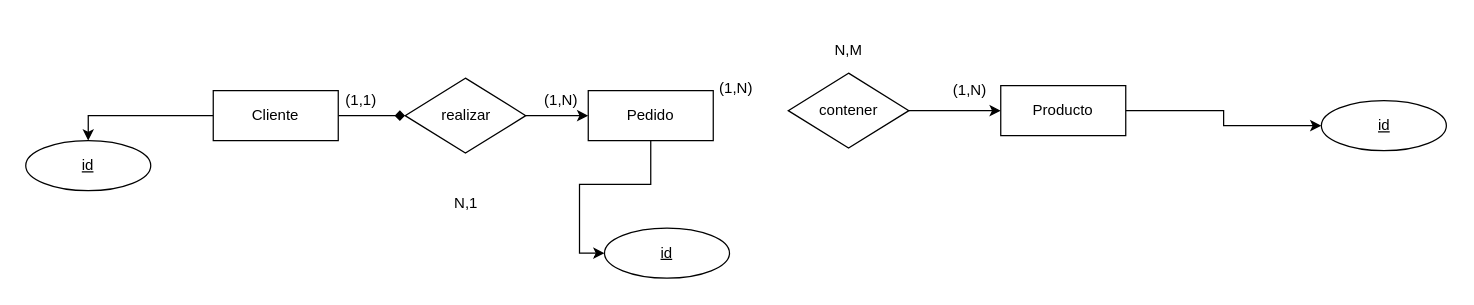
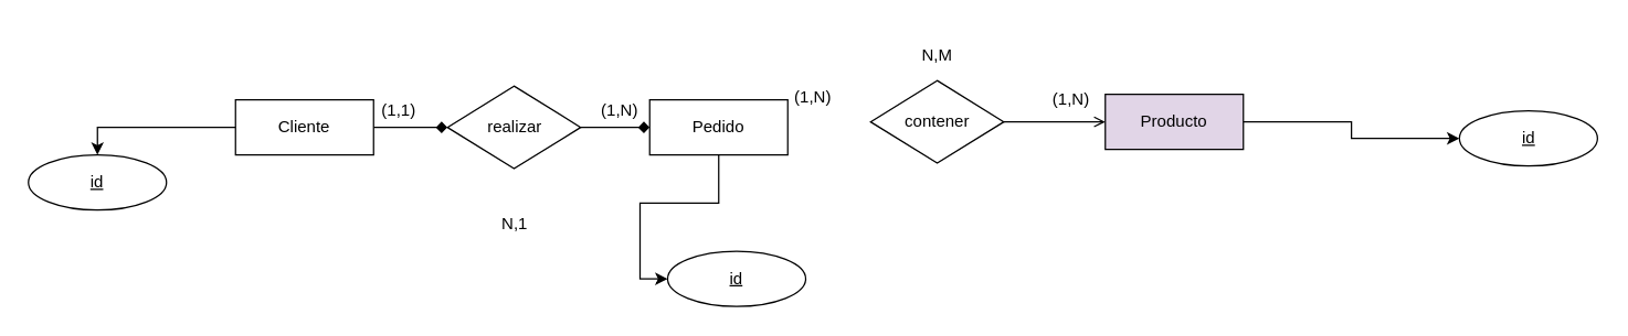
- <mxCell id="14" value="" style="edgeStyle=orthogonalEdgeStyle;rounded=0;orthogonalLoop=1;jettySize=auto;html=1;entryX=0;entryY=0.5;entryDx=0;entryDy=0;" edge="1" parent="1" source="15" target="17"><mxGeometry relative="1" as="geometry"><mxPoint x="934.75" y="100" as="targetPoint" /></mxGeometry></mxCell>
+ <mxCell id="14" value="" style="edgeStyle=orthogonalEdgeStyle;rounded=0;orthogonalLoop=1;jettySize=auto;html=1;entryX=0;entryY=0.5;entryDx=0;entryDy=0;endArrow=open;" edge="1" parent="1" source="15" target="17"><mxGeometry relative="1" as="geometry"><mxPoint x="934.75" y="100" as="targetPoint" /></mxGeometry></mxCell>
- <mxCell id="17" value="Producto" style="whiteSpace=wrap;html=1;align=center;" vertex="1" parent="1"><mxGeometry x="800" y="68" width="100" height="40" as="geometry" /></mxCell>
+ <mxCell id="17" value="Producto" style="whiteSpace=wrap;html=1;align=center;fillColor=#e1d5e7;" vertex="1" parent="1"><mxGeometry x="800" y="68" width="100" height="40" as="geometry" /></mxCell>
- <mxCell id="6" value="" style="edgeStyle=orthogonalEdgeStyle;rounded=0;orthogonalLoop=1;jettySize=auto;html=1;entryX=0;entryY=0.5;entryDx=0;entryDy=0;" edge="1" parent="1" source="7" target="9"><mxGeometry relative="1" as="geometry"><mxPoint x="508.25" y="92" as="targetPoint" /></mxGeometry></mxCell>
+ <mxCell id="6" value="" style="edgeStyle=orthogonalEdgeStyle;rounded=0;orthogonalLoop=1;jettySize=auto;html=1;entryX=0;entryY=0.5;entryDx=0;entryDy=0;endArrow=diamond;" edge="1" parent="1" source="7" target="9"><mxGeometry relative="1" as="geometry"><mxPoint x="508.25" y="92" as="targetPoint" /></mxGeometry></mxCell>
